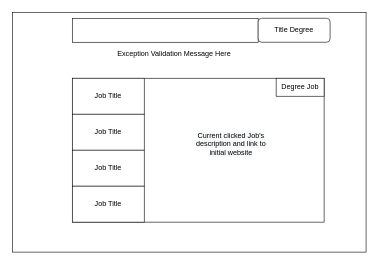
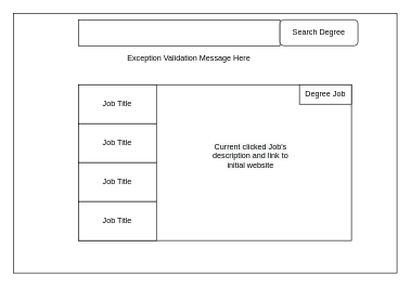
- <mxCell id="4" value="Title Degree" style="rounded=1;whiteSpace=wrap;html=1;" vertex="1" parent="1"><mxGeometry x="430" y="30" width="120" height="40" as="geometry" /></mxCell>
+ <mxCell id="4" value="Search Degree" style="rounded=1;whiteSpace=wrap;html=1;" vertex="1" parent="1"><mxGeometry x="430" y="30" width="120" height="40" as="geometry" /></mxCell>
